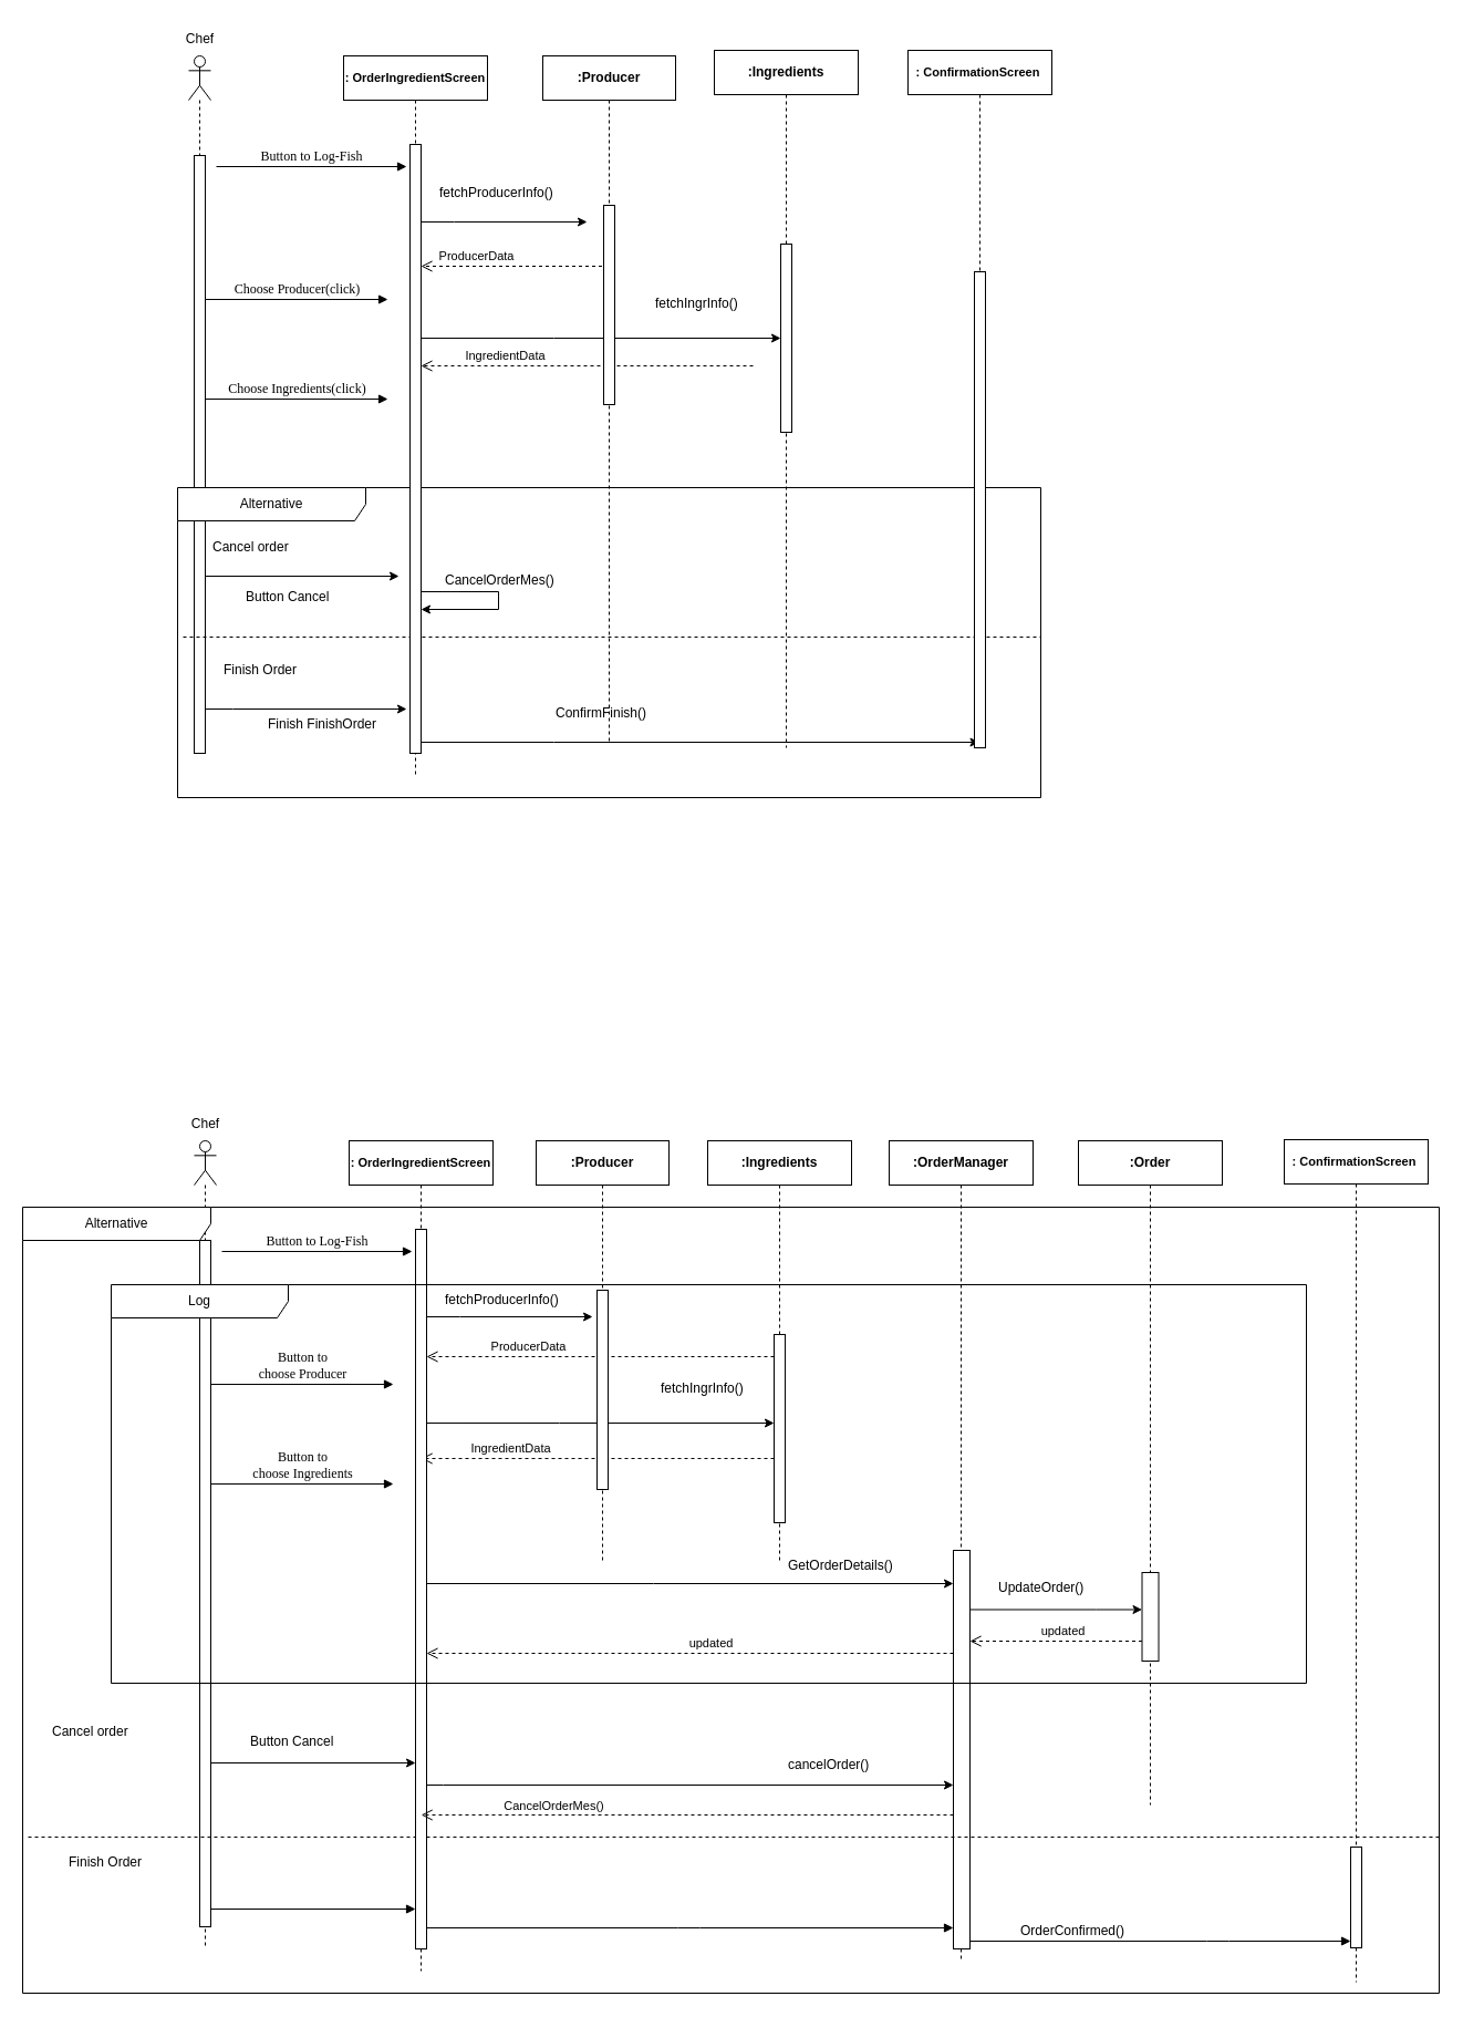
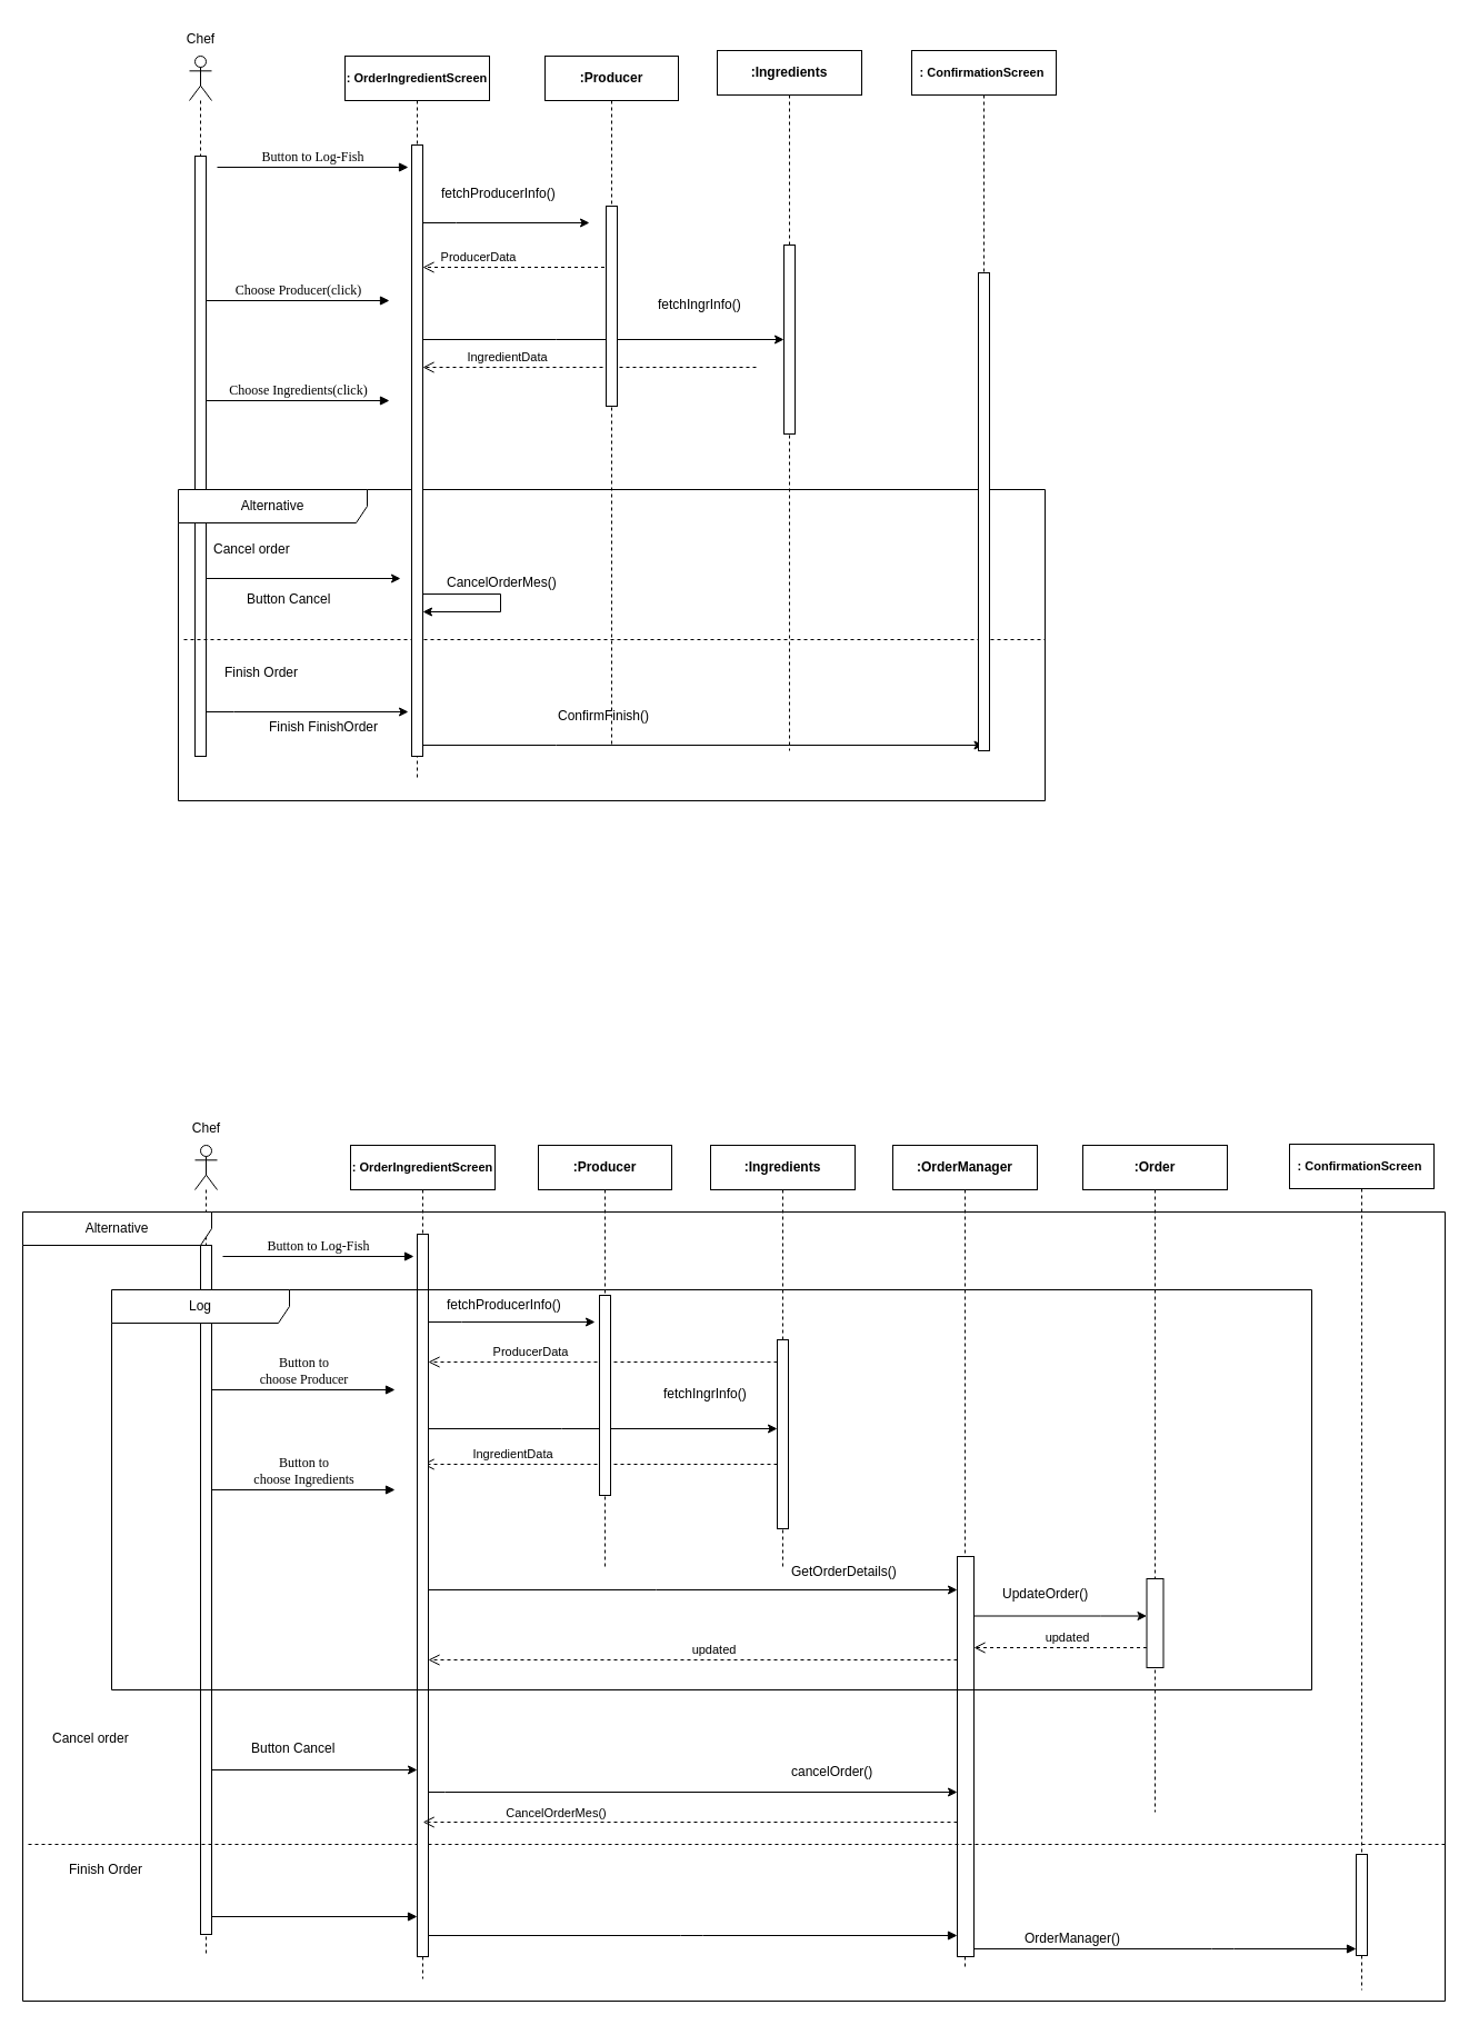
- <mxCell id="57" value="OrderConfirmed()" style="text;whiteSpace=wrap;html=1;" vertex="1" parent="50"><mxGeometry x="900" y="640" width="100" height="20" as="geometry" /></mxCell>
+ <mxCell id="57" value="OrderManager()" style="text;whiteSpace=wrap;html=1;" vertex="1" parent="50"><mxGeometry x="900" y="640" width="100" height="20" as="geometry" /></mxCell>
